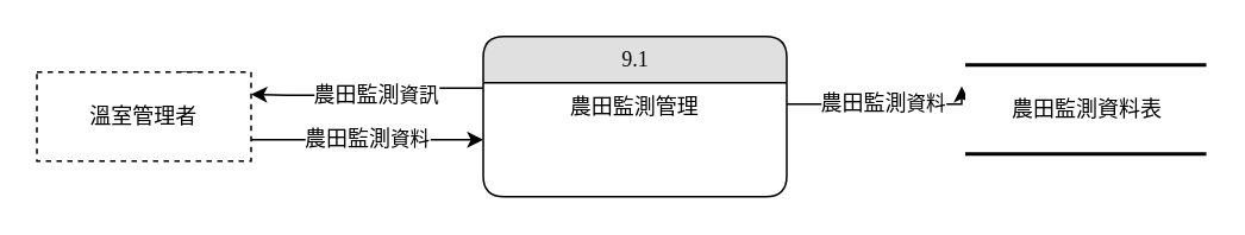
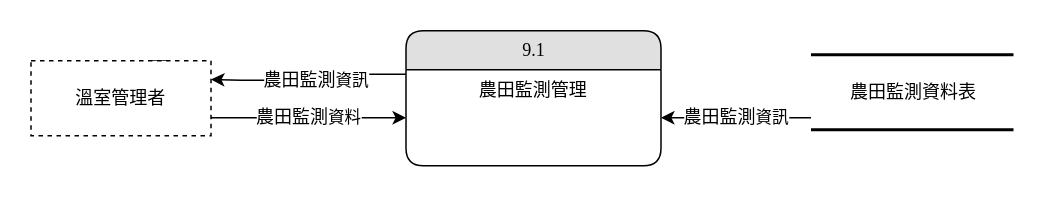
- <mxCell id="4" value="&lt;span style=&quot;font-family: &amp;#34;verdana&amp;#34; ; font-size: 12px&quot;&gt;農田監測&lt;/span&gt;資料" style="edgeStyle=orthogonalEdgeStyle;rounded=0;orthogonalLoop=1;jettySize=auto;html=1;entryX=-0.015;entryY=0.24;entryDx=0;entryDy=0;entryPerimeter=0;" parent="1" source="8" target="7" edge="1"><mxGeometry relative="1" as="geometry"><mxPoint x="577" y="60" as="targetPoint" /><Array as="points"><mxPoint x="510" y="58" /><mxPoint x="510" y="58" /></Array></mxGeometry></mxCell>
+ <mxCell id="6" value="&lt;span style=&quot;font-family: &amp;#34;verdana&amp;#34; ; font-size: 12px&quot;&gt;農田監測&lt;/span&gt;資訊" style="edgeStyle=orthogonalEdgeStyle;rounded=0;orthogonalLoop=1;jettySize=auto;html=1;entryX=1;entryY=0.5;entryDx=0;entryDy=0;" parent="1" source="7" target="9" edge="1"><mxGeometry relative="1" as="geometry"><Array as="points"><mxPoint x="520" y="78" /><mxPoint x="520" y="78" /></Array></mxGeometry></mxCell>
